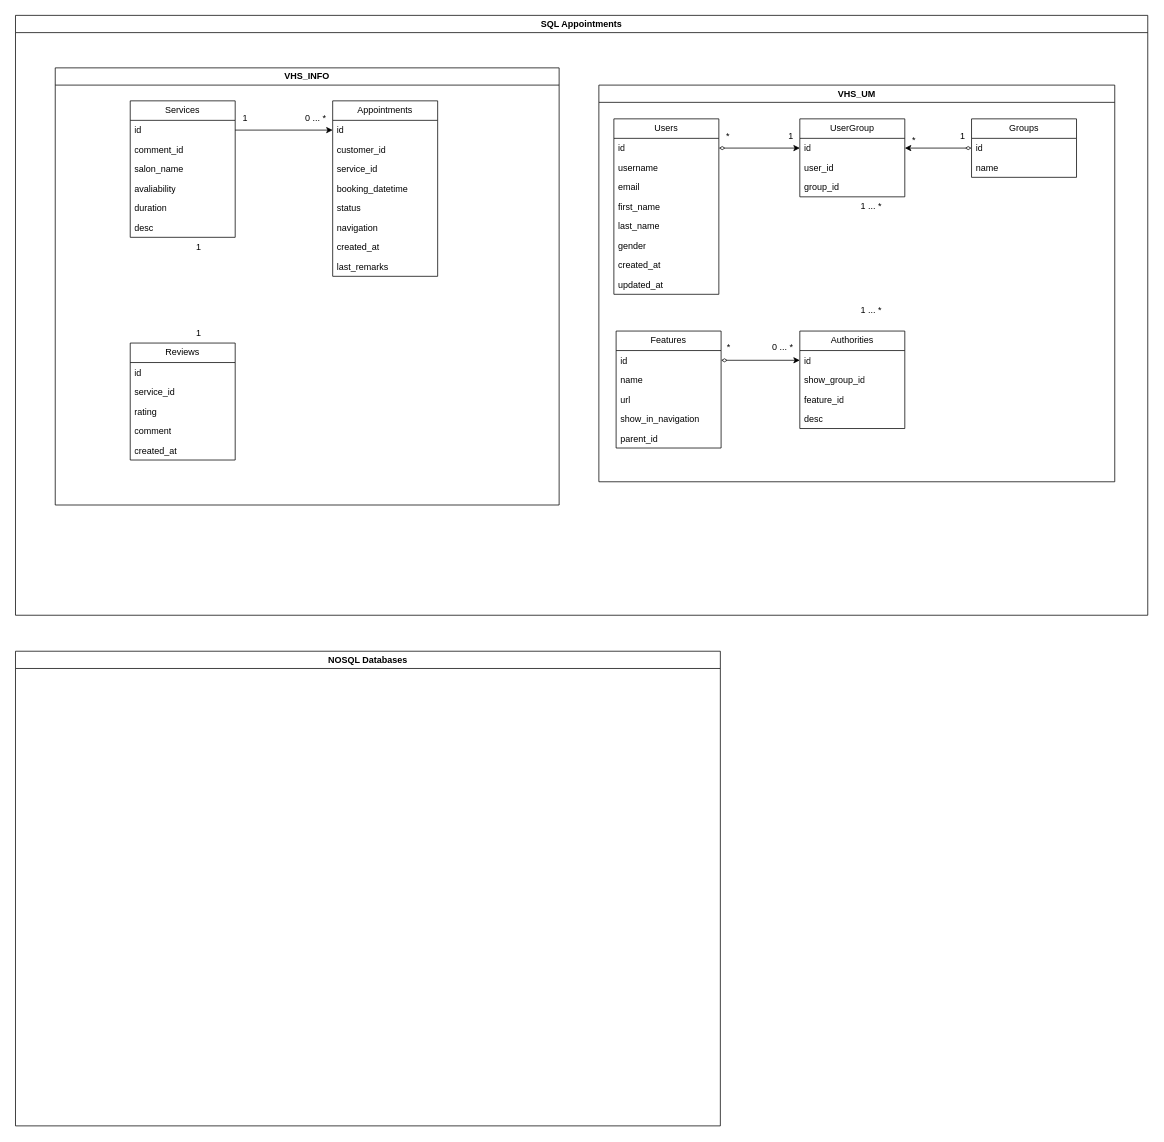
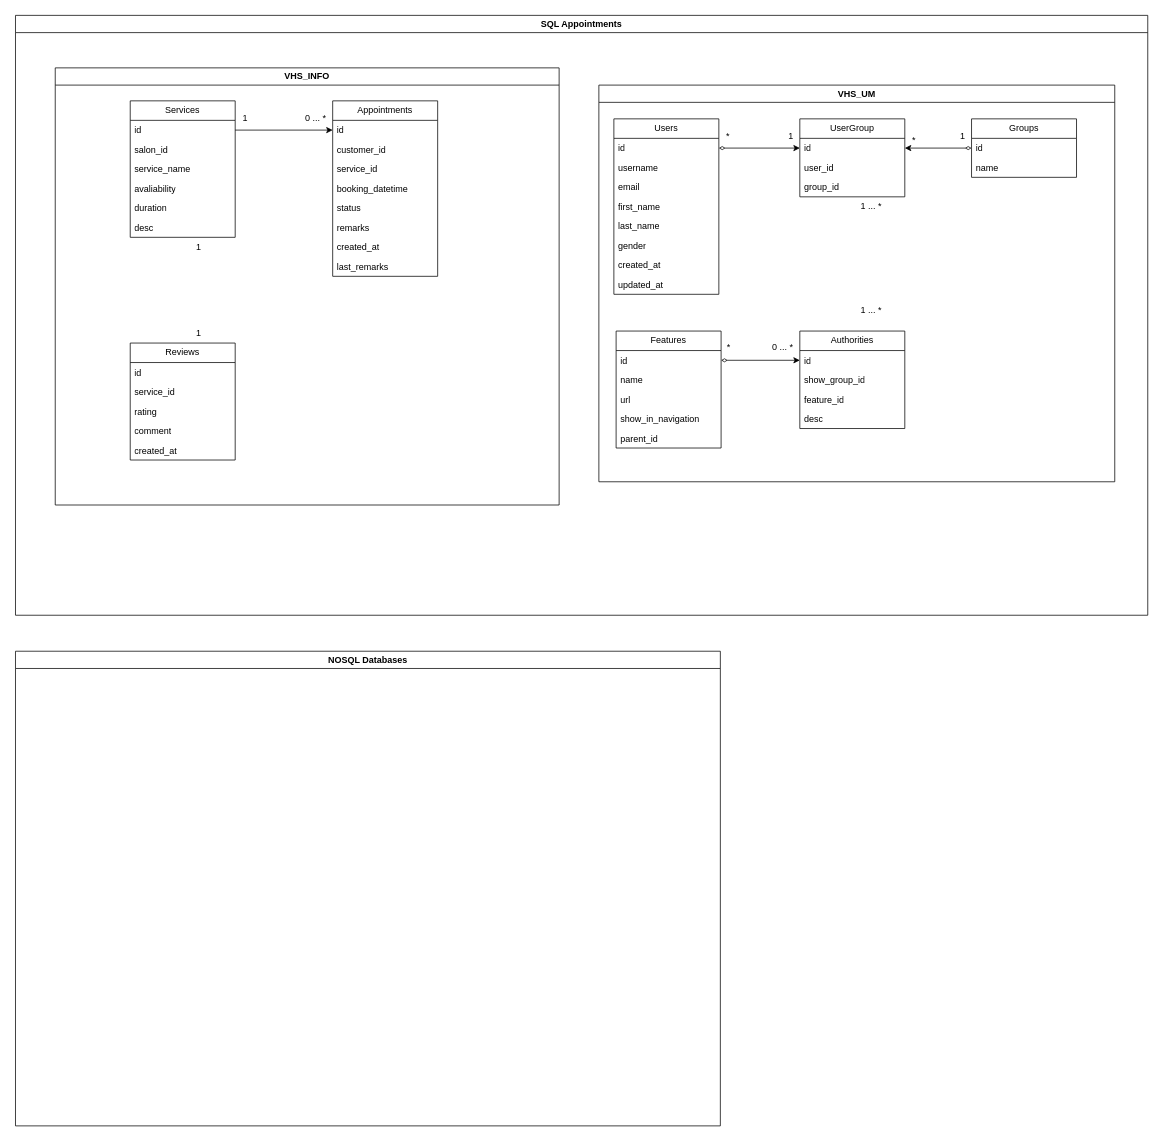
- <mxCell id="54" value="comment_id" style="text;strokeColor=none;fillColor=none;align=left;verticalAlign=top;spacingLeft=4;spacingRight=4;overflow=hidden;rotatable=0;points=[[0,0.5],[1,0.5]];portConstraint=eastwest;whiteSpace=wrap;html=1;" parent="52" vertex="1"><mxGeometry y="52" width="140" height="26" as="geometry" /></mxCell>
+ <mxCell id="54" value="salon_id" style="text;strokeColor=none;fillColor=none;align=left;verticalAlign=top;spacingLeft=4;spacingRight=4;overflow=hidden;rotatable=0;points=[[0,0.5],[1,0.5]];portConstraint=eastwest;whiteSpace=wrap;html=1;" parent="52" vertex="1"><mxGeometry y="52" width="140" height="26" as="geometry" /></mxCell>
- <mxCell id="55" value="salon_name" style="text;strokeColor=none;fillColor=none;align=left;verticalAlign=top;spacingLeft=4;spacingRight=4;overflow=hidden;rotatable=0;points=[[0,0.5],[1,0.5]];portConstraint=eastwest;whiteSpace=wrap;html=1;" parent="52" vertex="1"><mxGeometry y="78" width="140" height="26" as="geometry" /></mxCell>
+ <mxCell id="55" value="service_name" style="text;strokeColor=none;fillColor=none;align=left;verticalAlign=top;spacingLeft=4;spacingRight=4;overflow=hidden;rotatable=0;points=[[0,0.5],[1,0.5]];portConstraint=eastwest;whiteSpace=wrap;html=1;" parent="52" vertex="1"><mxGeometry y="78" width="140" height="26" as="geometry" /></mxCell>
- <mxCell id="49" value="navigation" style="text;strokeColor=none;fillColor=none;align=left;verticalAlign=top;spacingLeft=4;spacingRight=4;overflow=hidden;rotatable=0;points=[[0,0.5],[1,0.5]];portConstraint=eastwest;whiteSpace=wrap;html=1;" parent="43" vertex="1"><mxGeometry y="156" width="140" height="26" as="geometry" /></mxCell>
+ <mxCell id="49" value="remarks" style="text;strokeColor=none;fillColor=none;align=left;verticalAlign=top;spacingLeft=4;spacingRight=4;overflow=hidden;rotatable=0;points=[[0,0.5],[1,0.5]];portConstraint=eastwest;whiteSpace=wrap;html=1;" parent="43" vertex="1"><mxGeometry y="156" width="140" height="26" as="geometry" /></mxCell>
